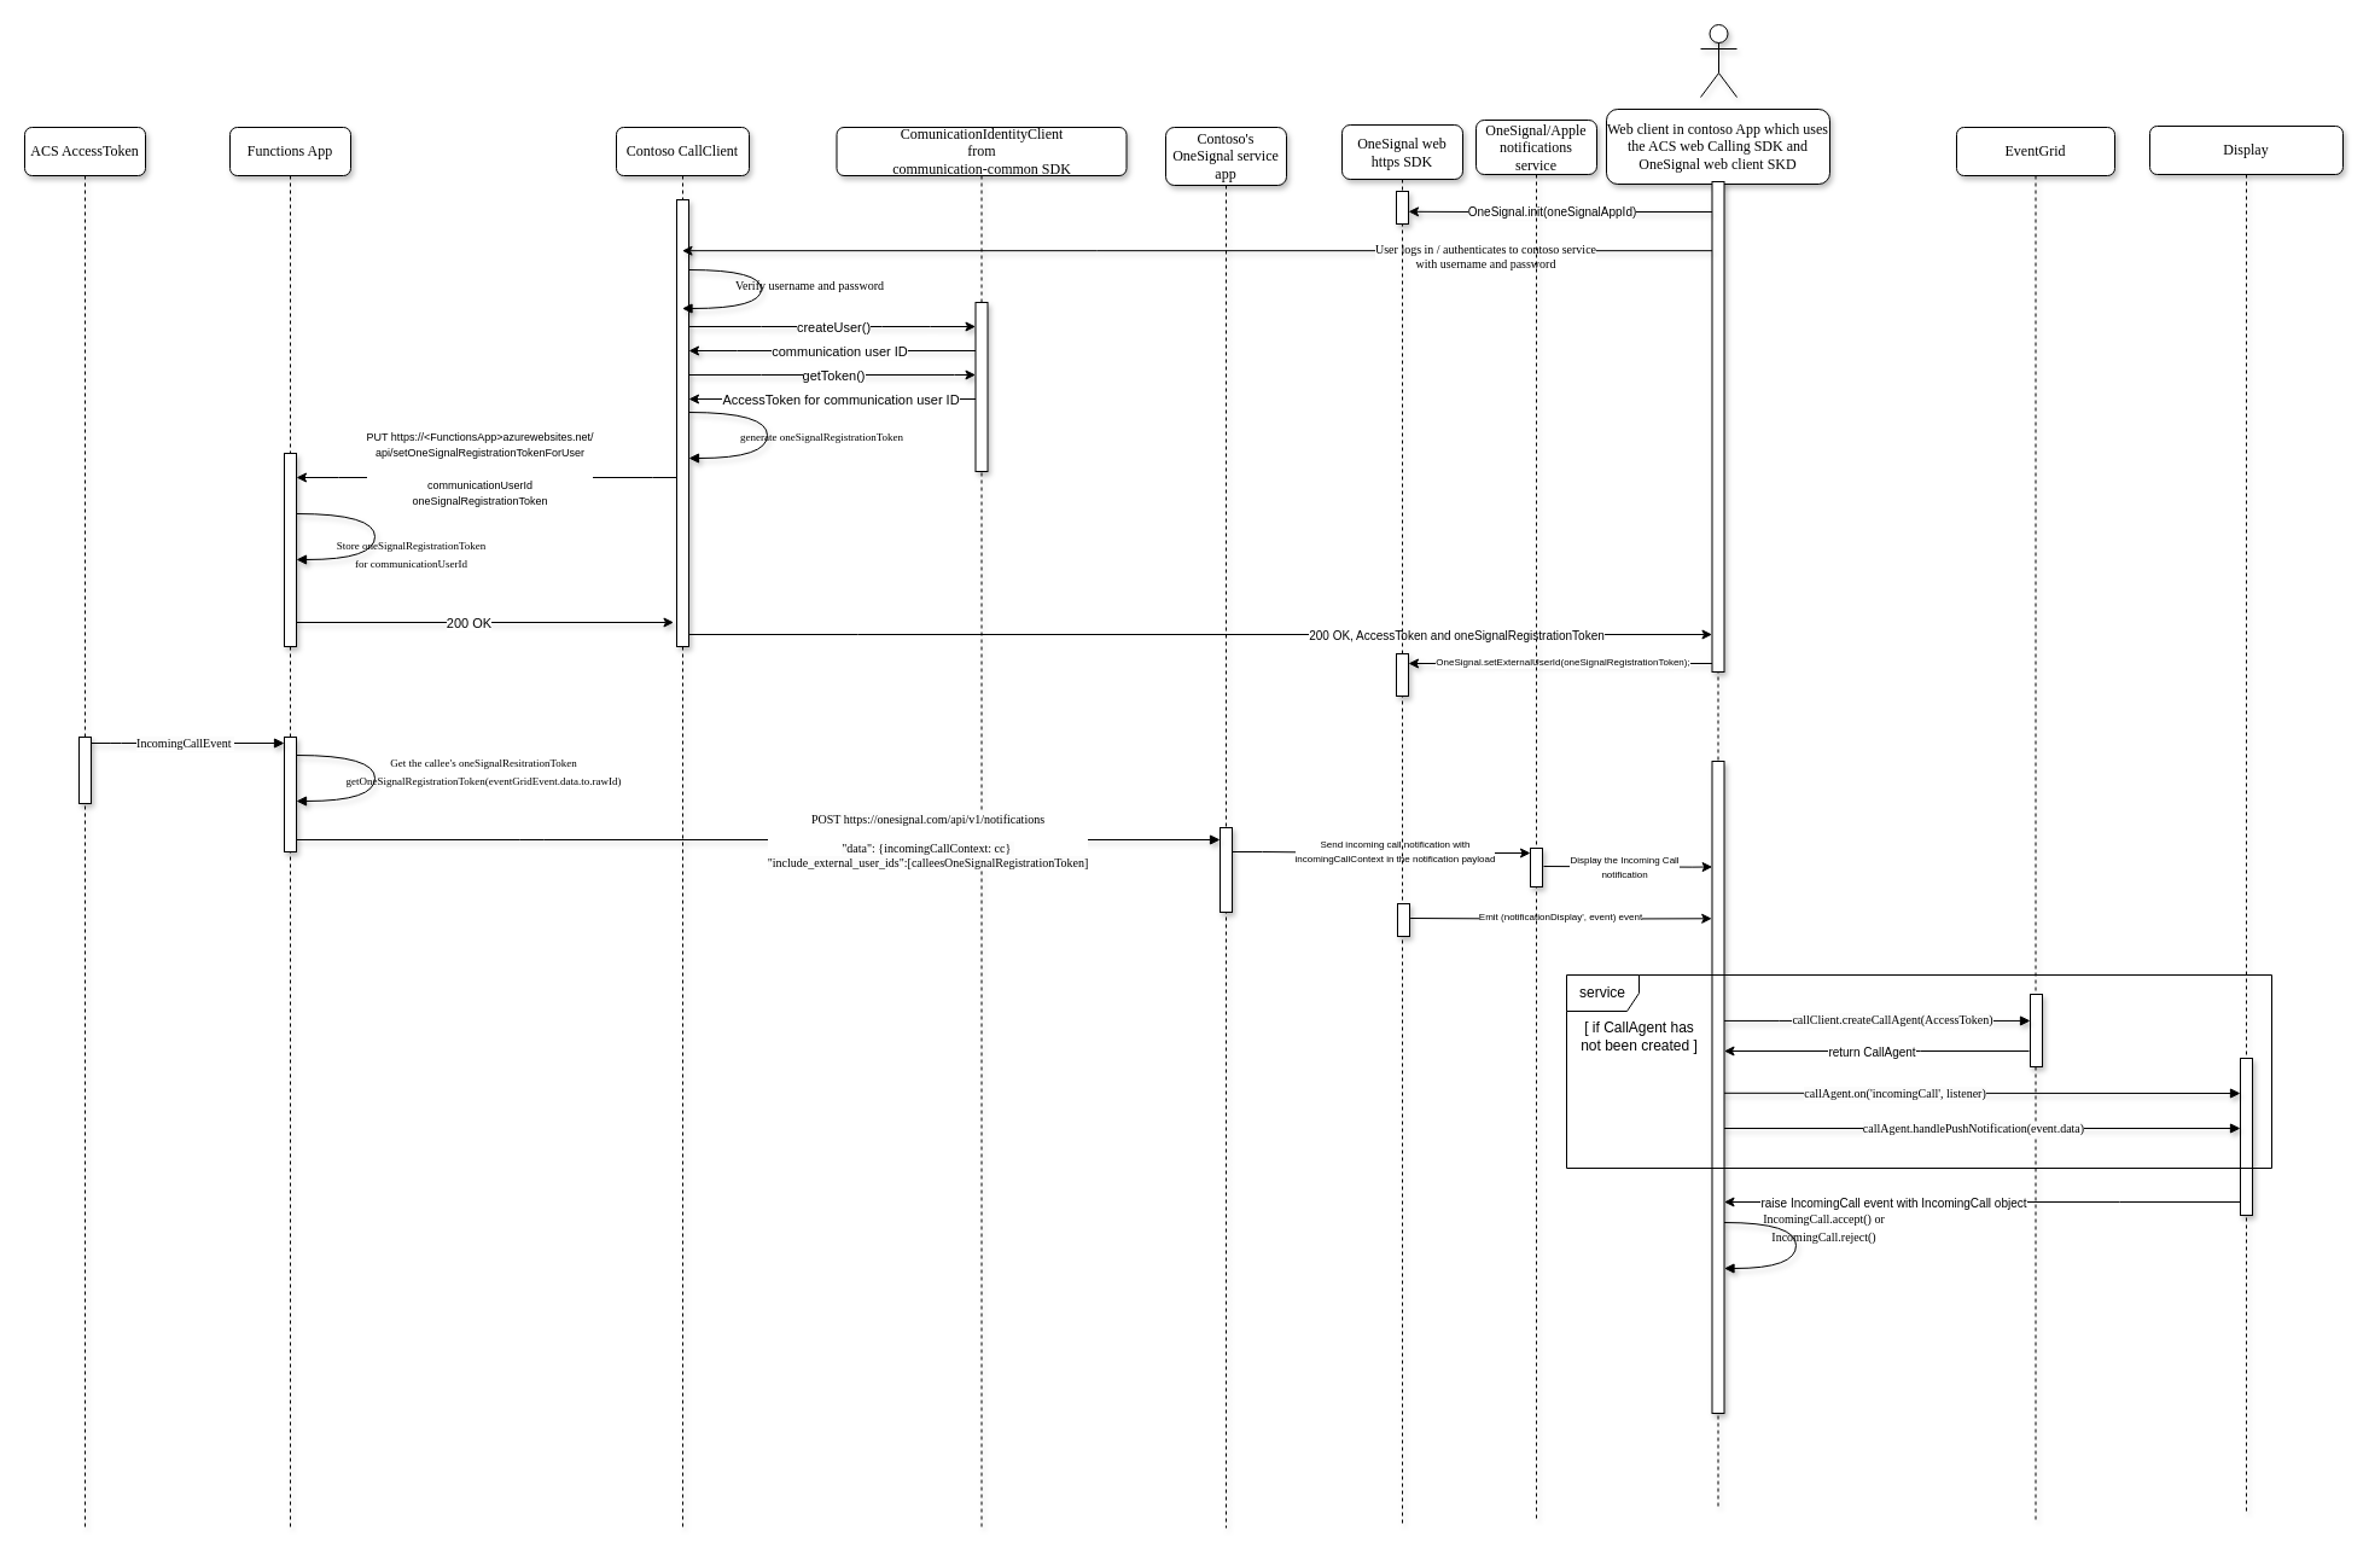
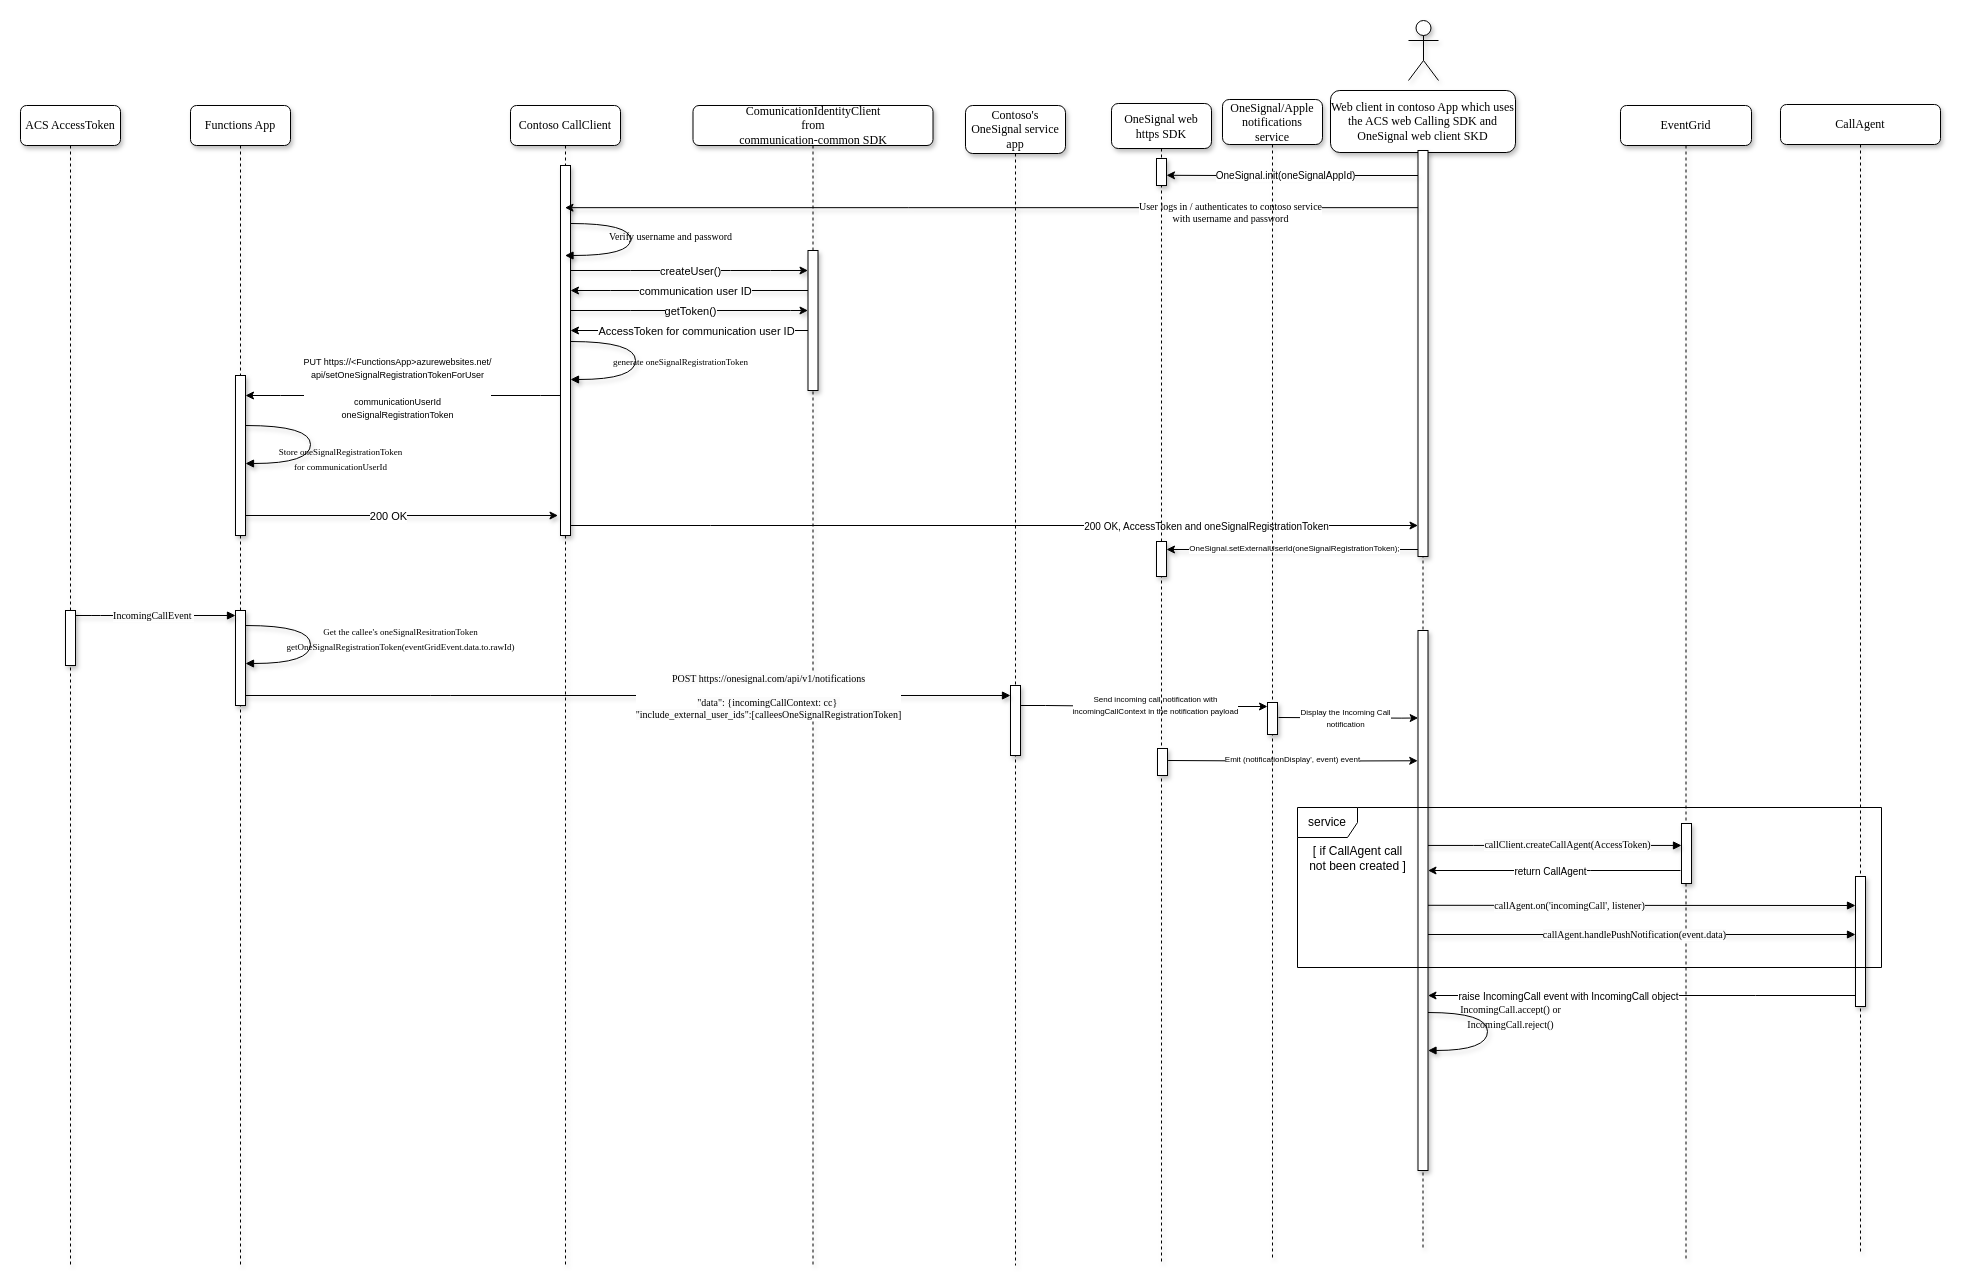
- <mxCell id="13" value="Display" style="shape=umlLifeline;perimeter=lifelinePerimeter;whiteSpace=wrap;html=1;container=1;collapsible=0;recursiveResize=0;outlineConnect=0;rounded=1;shadow=1;comic=0;labelBackgroundColor=none;strokeWidth=1;fontFamily=Verdana;fontSize=12;align=center;" parent="1" vertex="1"><mxGeometry x="1780" y="104" width="160" height="1150" as="geometry" /></mxCell>
+ <mxCell id="13" value="CallAgent" style="shape=umlLifeline;perimeter=lifelinePerimeter;whiteSpace=wrap;html=1;container=1;collapsible=0;recursiveResize=0;outlineConnect=0;rounded=1;shadow=1;comic=0;labelBackgroundColor=none;strokeWidth=1;fontFamily=Verdana;fontSize=12;align=center;" parent="1" vertex="1"><mxGeometry x="1780" y="104" width="160" height="1150" as="geometry" /></mxCell>
- <mxCell id="62" value="[ if CallAgent has&lt;br&gt;not been created ]" style="text;html=1;align=center;verticalAlign=middle;resizable=0;points=[];autosize=1;strokeColor=none;fillColor=none;" parent="1" vertex="1"><mxGeometry x="1299" y="837" width="115" height="41" as="geometry" /></mxCell>
+ <mxCell id="62" value="[ if CallAgent call&lt;br&gt;not been created ]" style="text;html=1;align=center;verticalAlign=middle;resizable=0;points=[];autosize=1;strokeColor=none;fillColor=none;" parent="1" vertex="1"><mxGeometry x="1299" y="837" width="115" height="41" as="geometry" /></mxCell>
